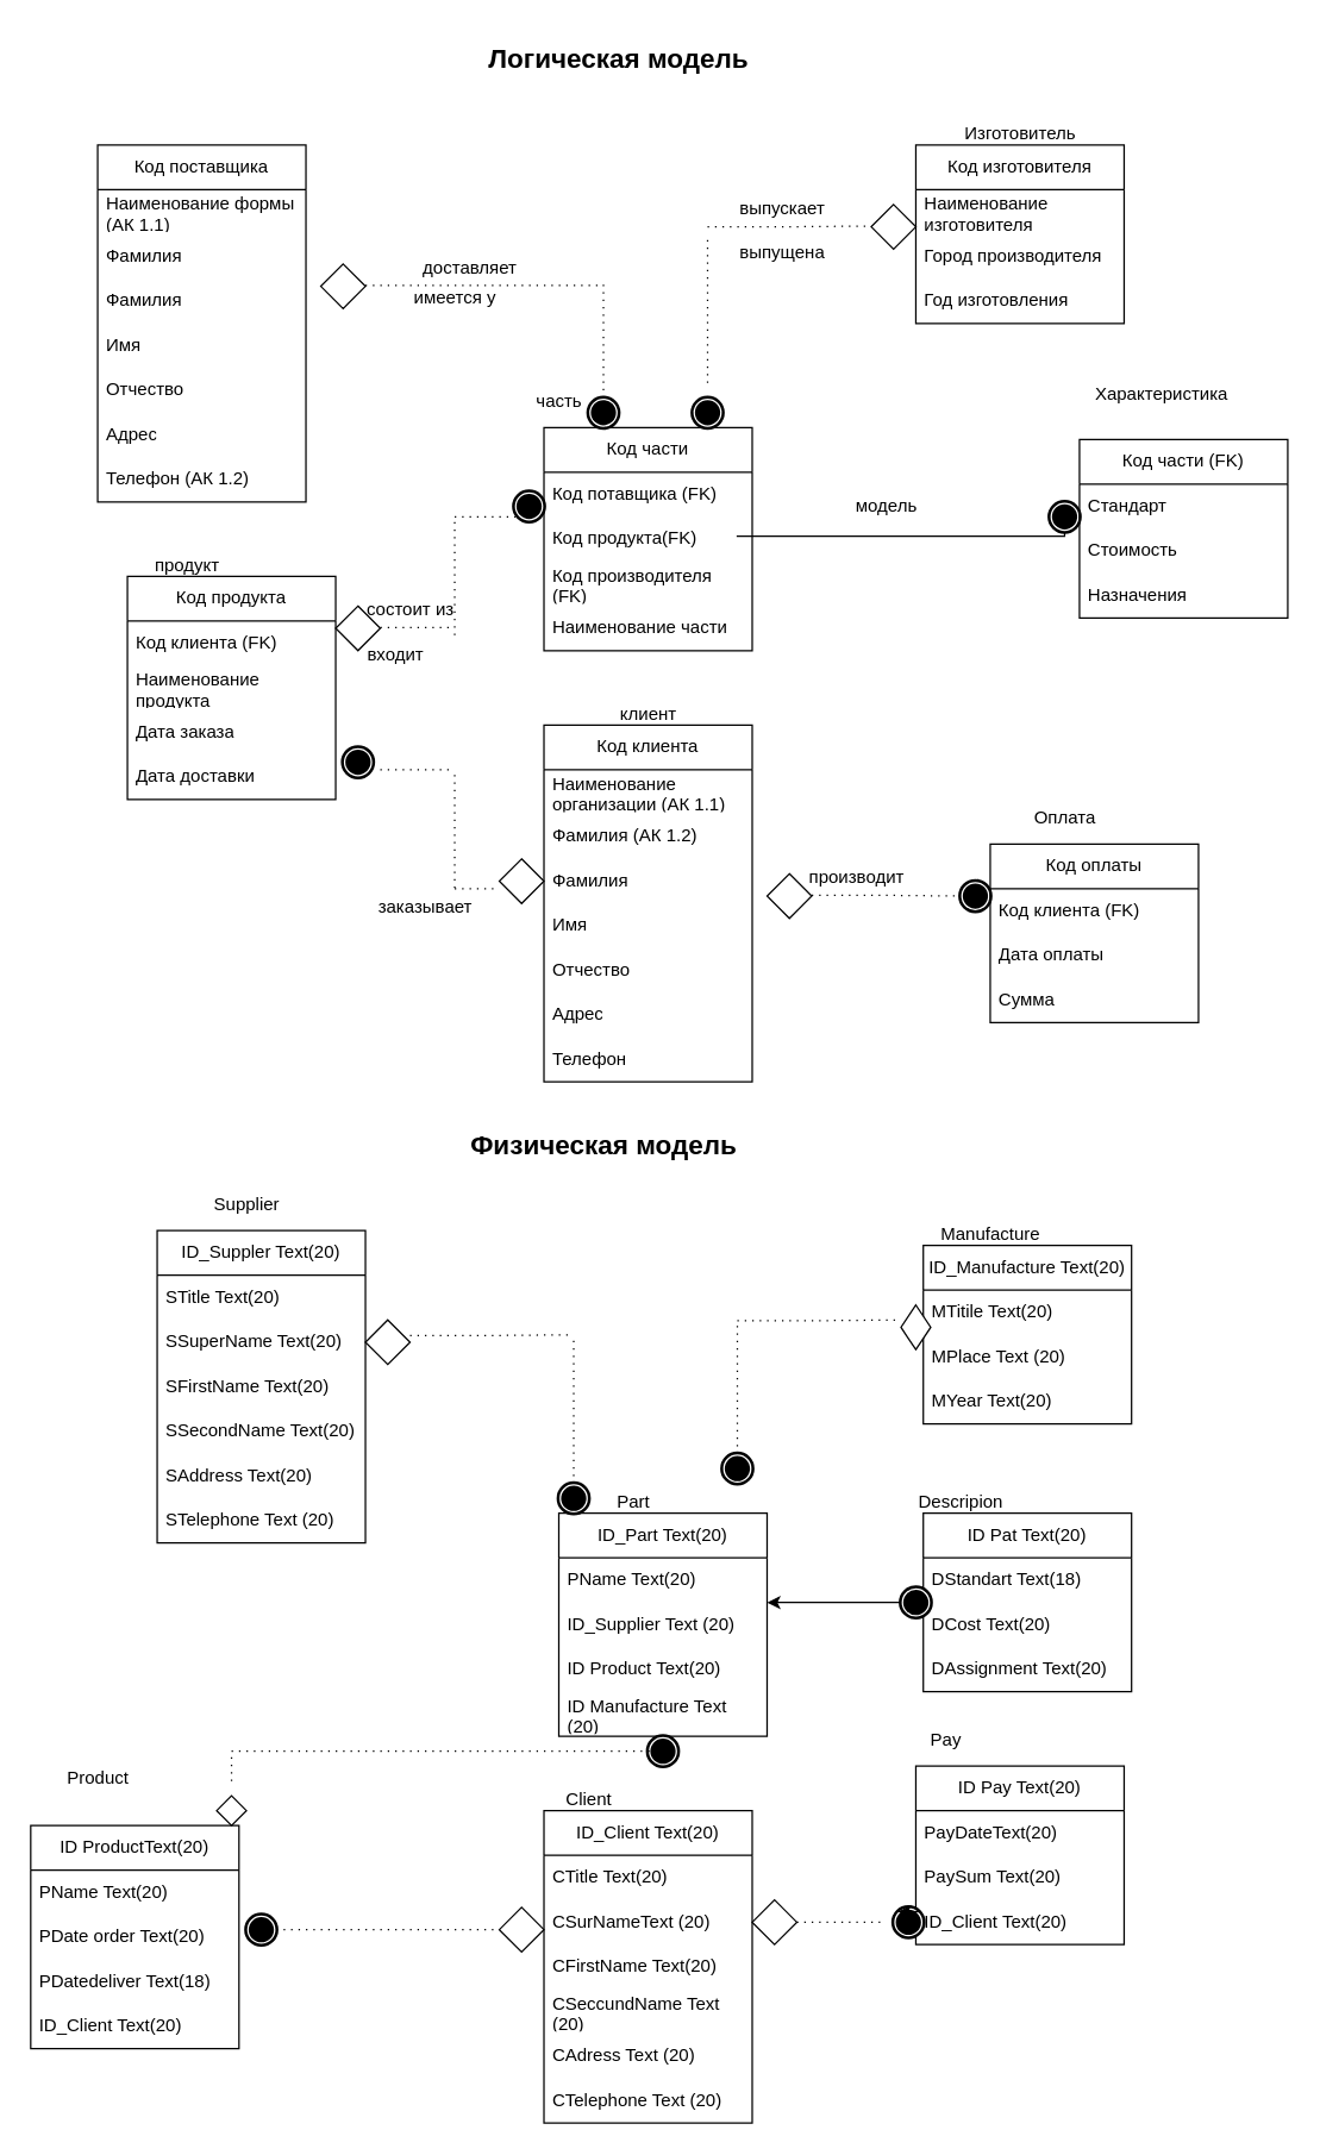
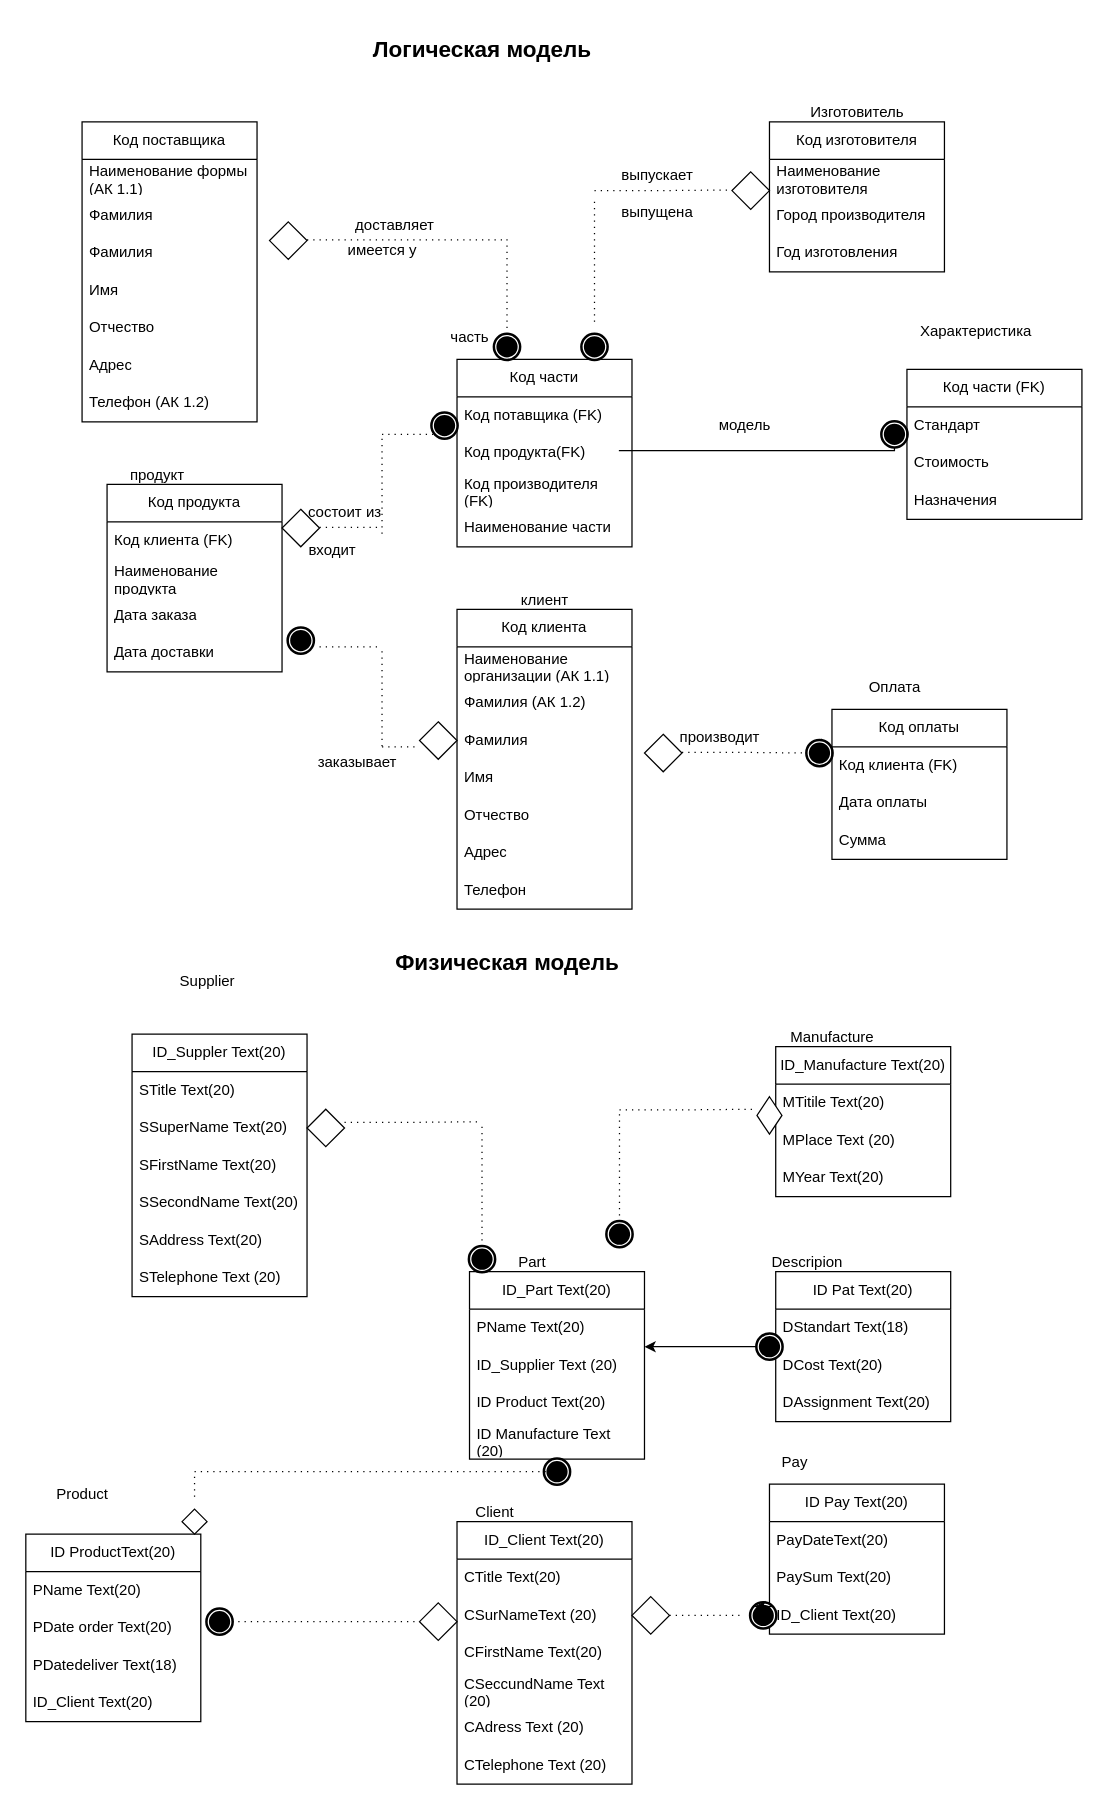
- <mxCell id="81" value="&lt;font style=&quot;font-size: 18px;&quot;&gt;&lt;b&gt;Логическая модель&lt;/b&gt;&lt;/font&gt;" style="text;html=1;align=center;verticalAlign=middle;resizable=0;points=[];autosize=1;strokeColor=none;fillColor=none;" vertex="1" parent="1"><mxGeometry x="315" y="20" width="200" height="40" as="geometry" /></mxCell>
+ <mxCell id="81" value="&lt;font style=&quot;font-size: 18px;&quot;&gt;&lt;b&gt;Логическая модель&lt;/b&gt;&lt;/font&gt;" style="text;html=1;align=center;verticalAlign=middle;resizable=0;points=[];autosize=1;strokeColor=none;fillColor=none;" vertex="1" parent="1"><mxGeometry x="285" y="20" width="200" height="40" as="geometry" /></mxCell>
- <mxCell id="141" value="Supplier" style="text;html=1;align=center;verticalAlign=middle;resizable=0;points=[];autosize=1;strokeColor=none;fillColor=none;" vertex="1" parent="1"><mxGeometry x="130" y="795" width="70" height="30" as="geometry" /></mxCell>
+ <mxCell id="141" value="Supplier" style="text;html=1;align=center;verticalAlign=middle;resizable=0;points=[];autosize=1;strokeColor=none;fillColor=none;" vertex="1" parent="1"><mxGeometry x="130" y="770" width="70" height="30" as="geometry" /></mxCell>
